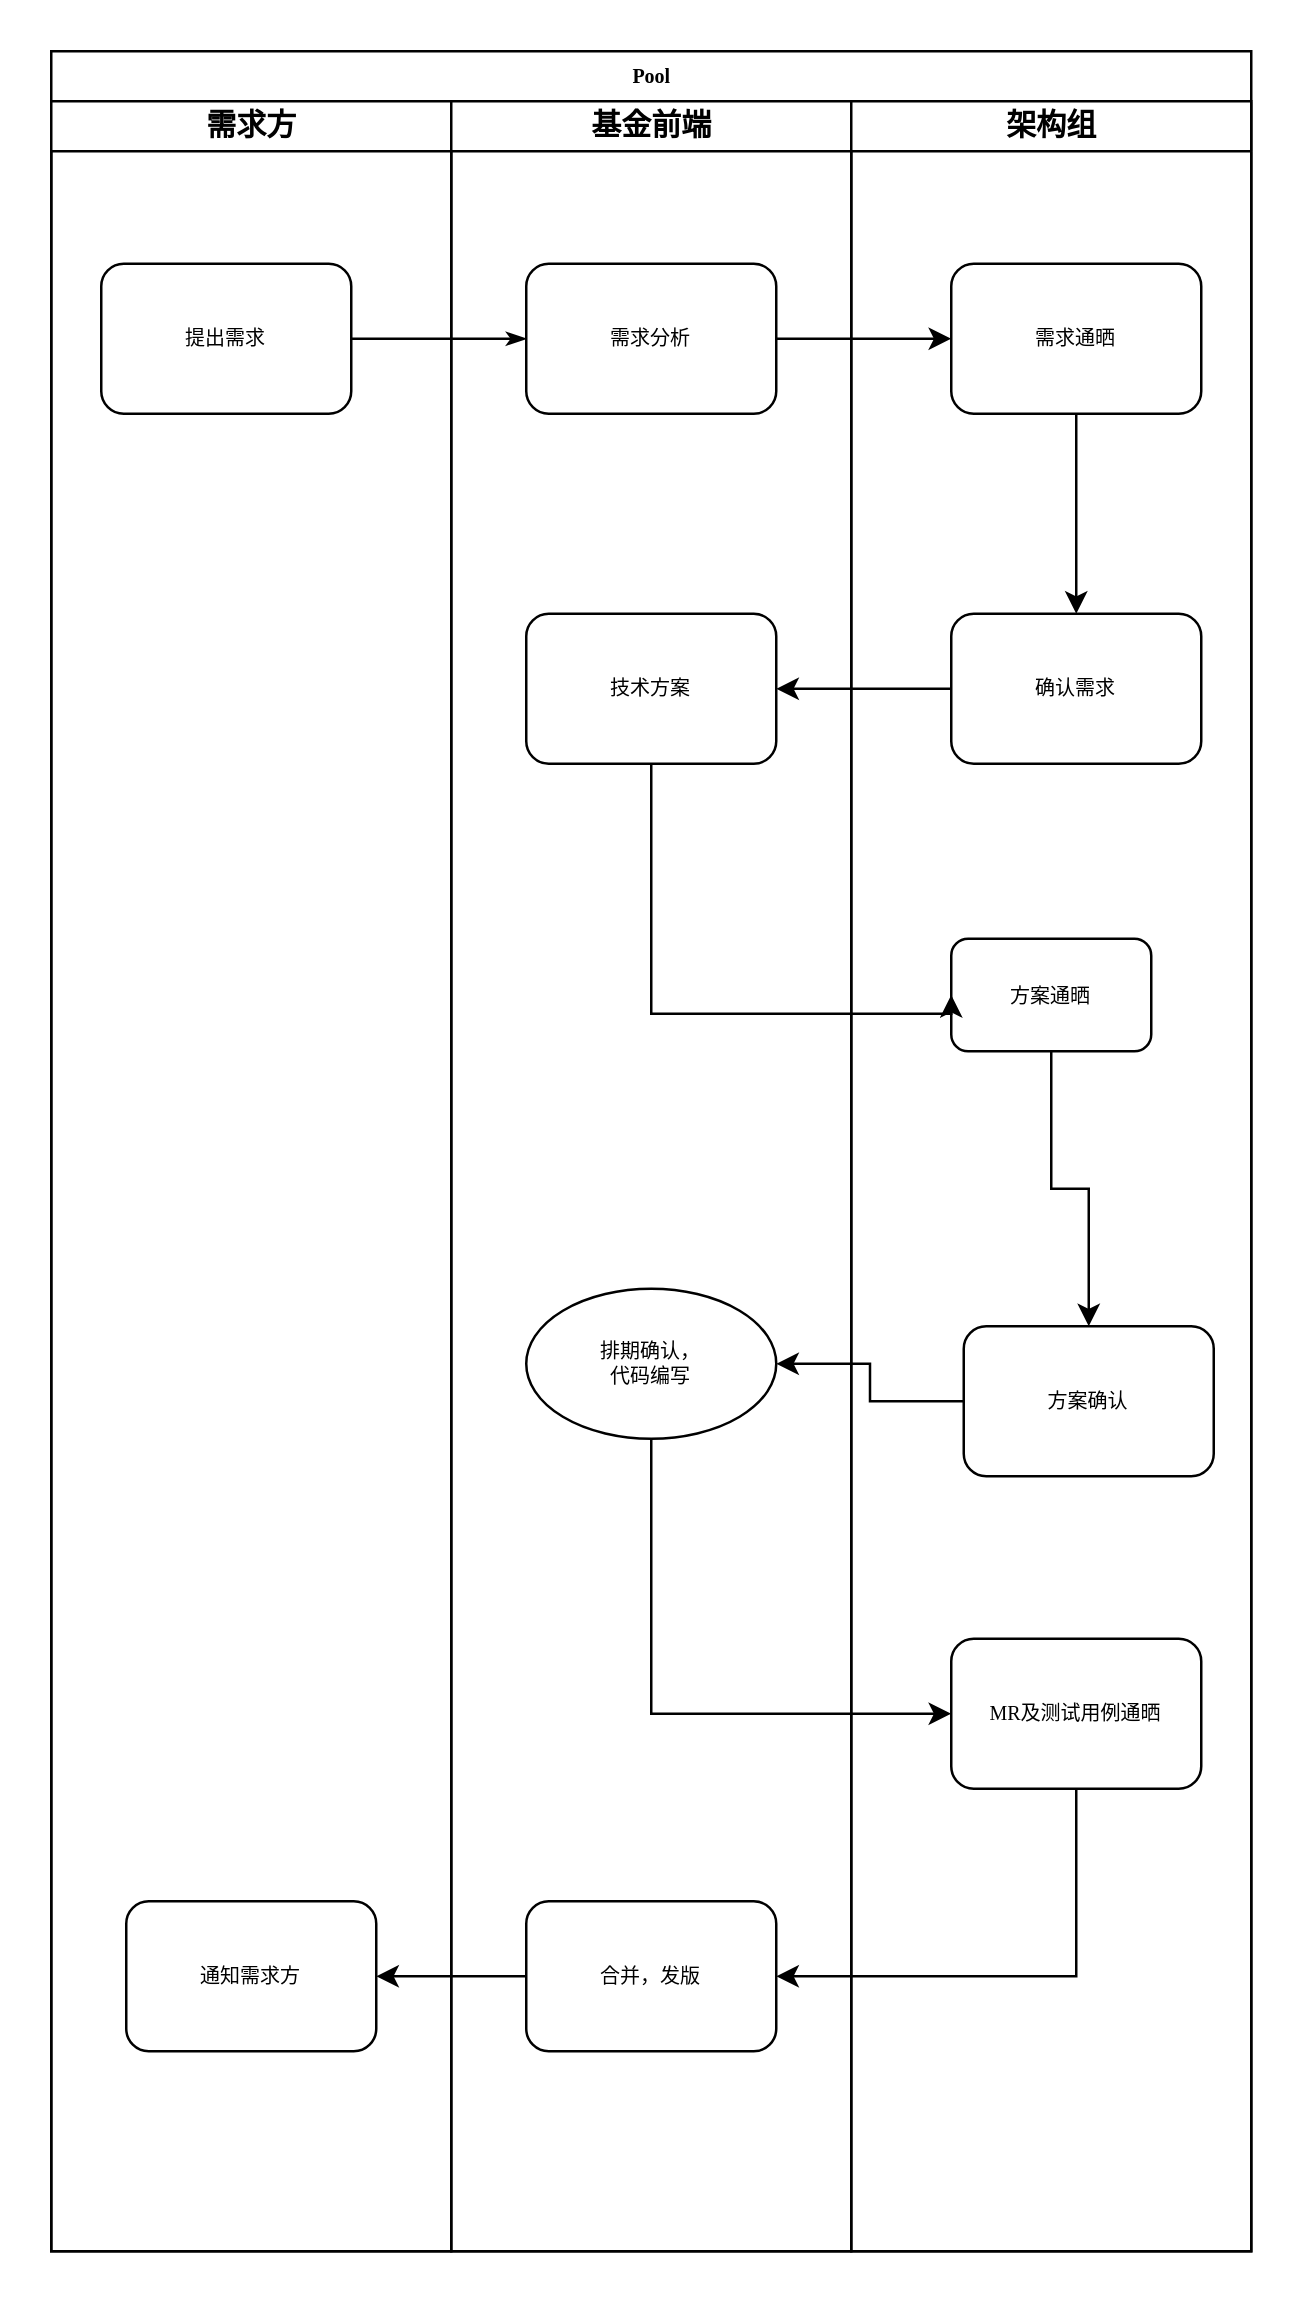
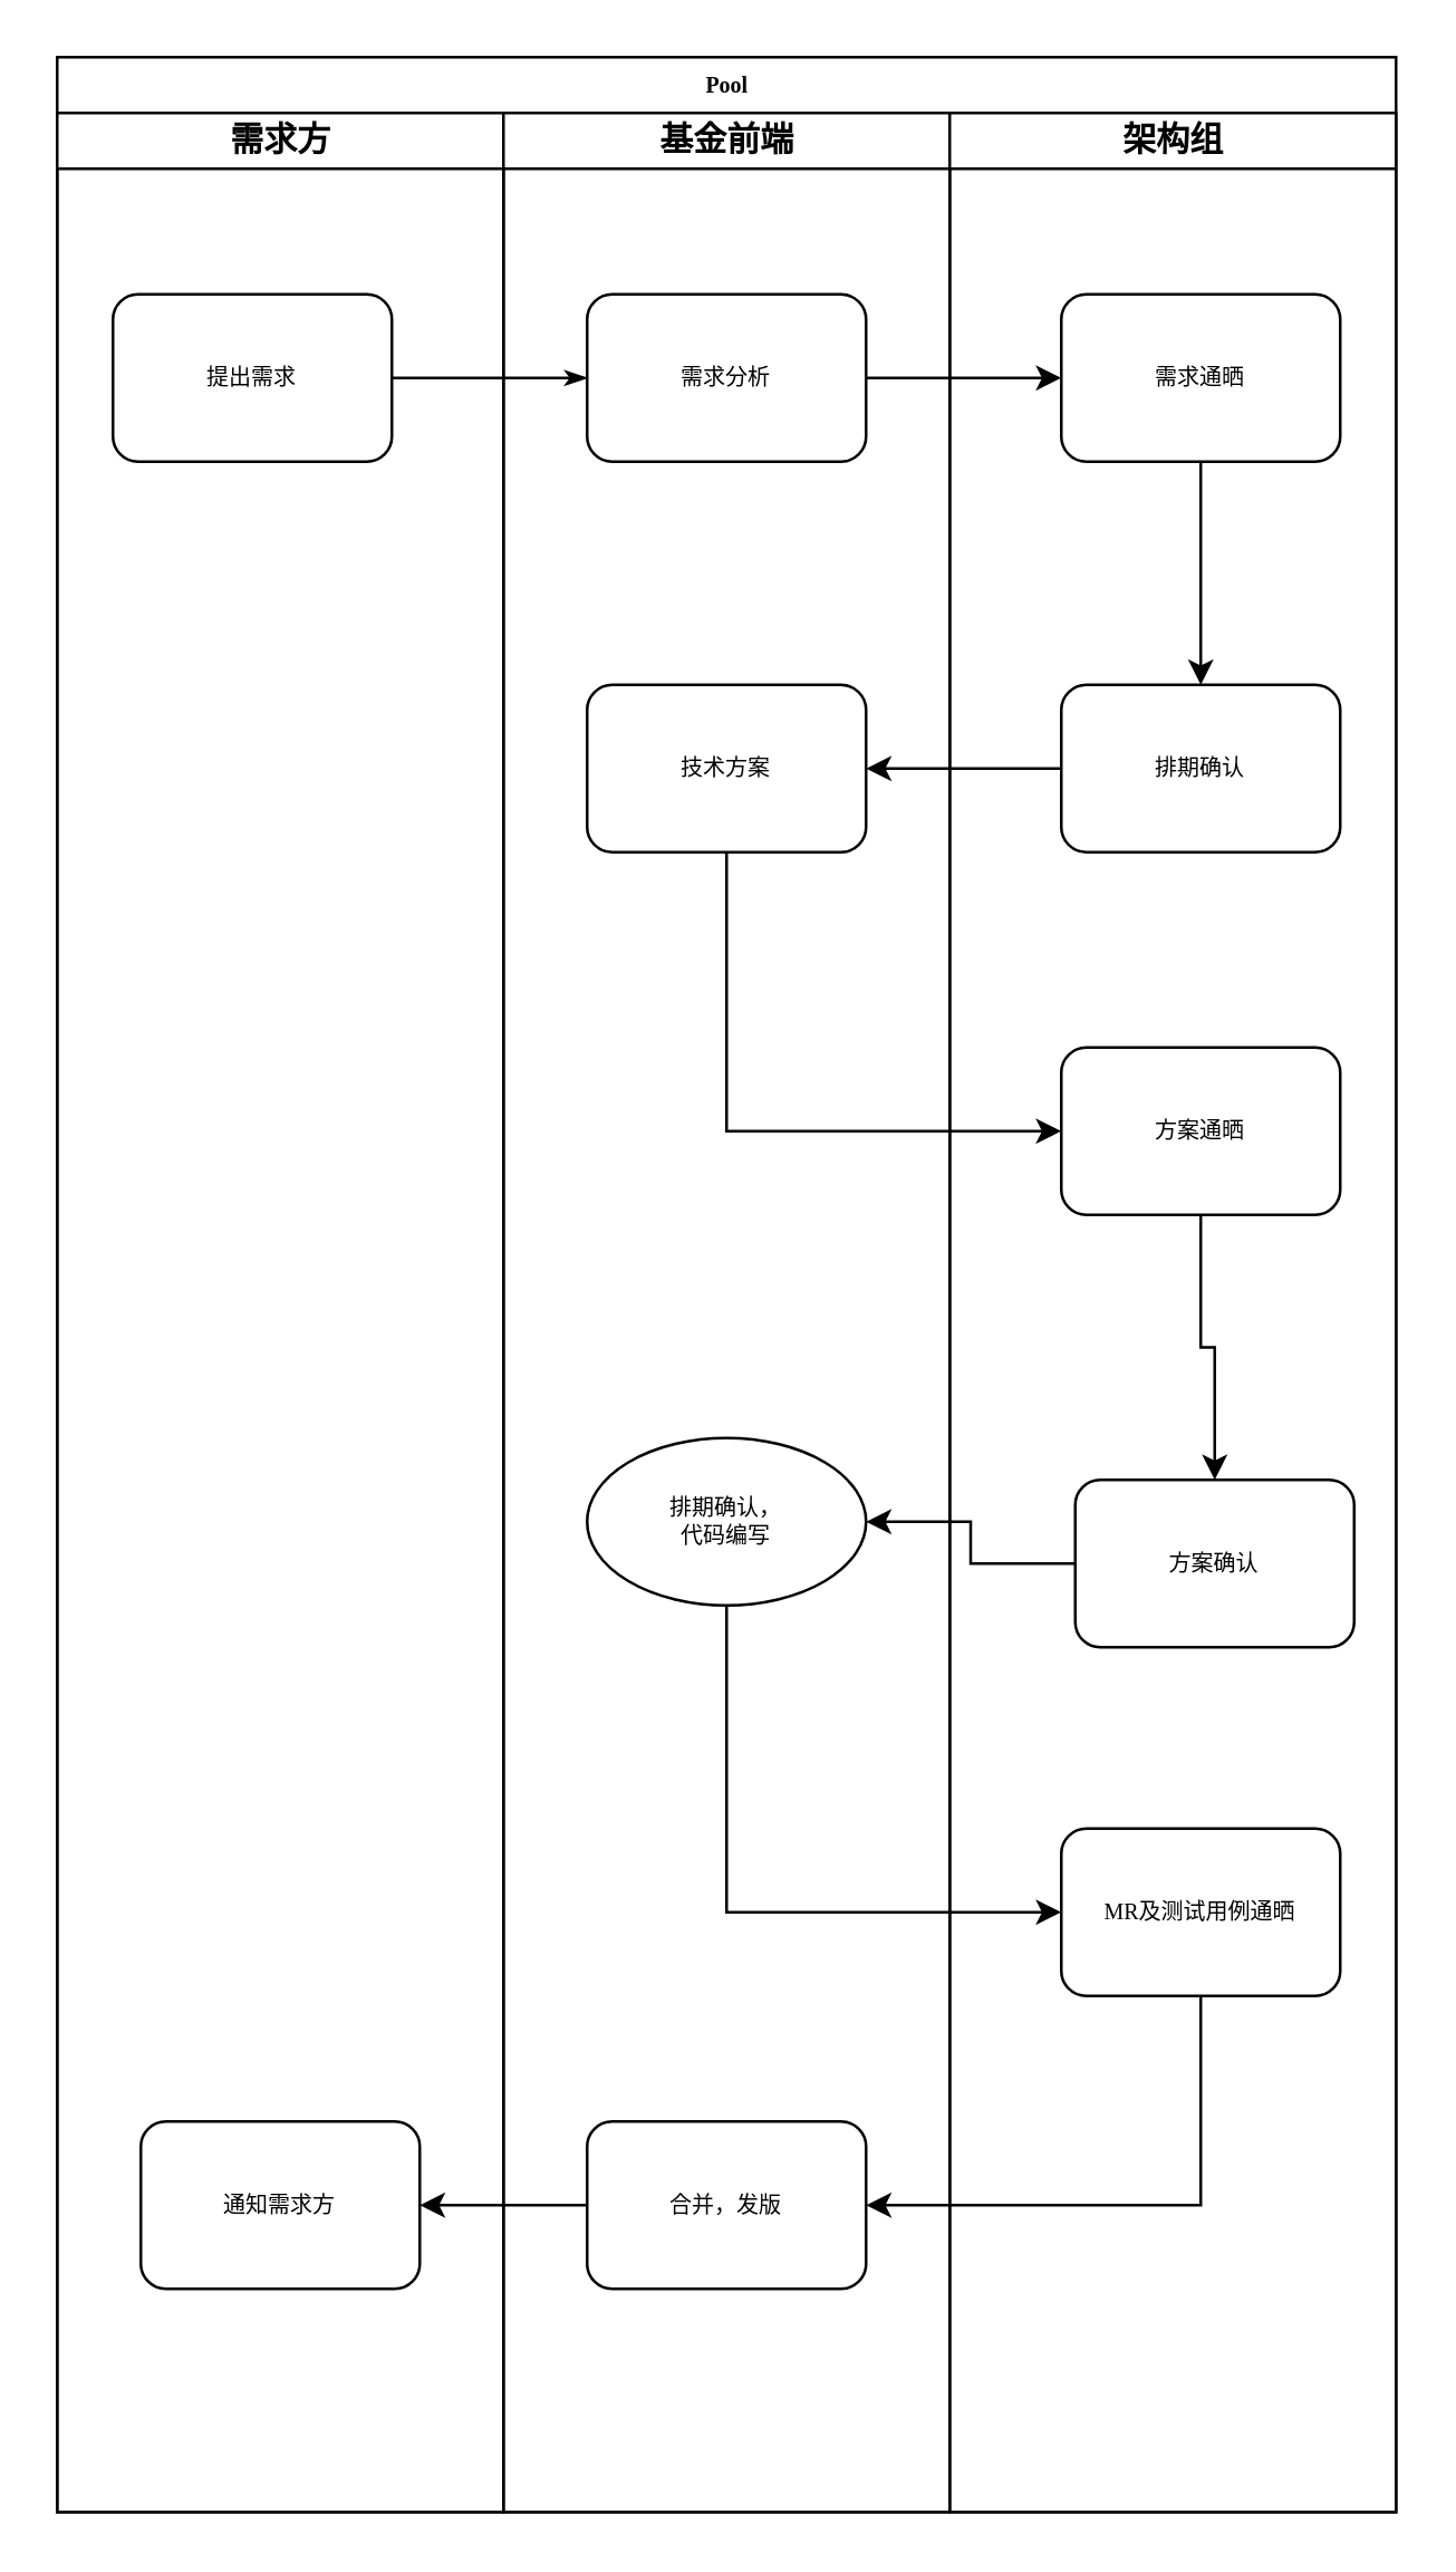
- <mxCell id="14" value="确认需求" style="rounded=1;whiteSpace=wrap;html=1;shadow=0;labelBackgroundColor=none;strokeColor=#000000;strokeWidth=1;fillColor=#ffffff;fontFamily=Verdana;fontSize=8;fontColor=#000000;align=center;" vertex="1" parent="11"><mxGeometry x="40" y="205" width="100" height="60" as="geometry" /></mxCell>
+ <mxCell id="14" value="排期确认" style="rounded=1;whiteSpace=wrap;html=1;shadow=0;labelBackgroundColor=none;strokeColor=#000000;strokeWidth=1;fillColor=#ffffff;fontFamily=Verdana;fontSize=8;fontColor=#000000;align=center;" vertex="1" parent="11"><mxGeometry x="40" y="205" width="100" height="60" as="geometry" /></mxCell>
- <mxCell id="16" value="方案通晒" style="rounded=1;whiteSpace=wrap;html=1;shadow=0;labelBackgroundColor=none;strokeColor=#000000;strokeWidth=1;fillColor=#ffffff;fontFamily=Verdana;fontSize=8;fontColor=#000000;align=center;" vertex="1" parent="11"><mxGeometry x="40" y="335" width="80" height="45" as="geometry" /></mxCell>
+ <mxCell id="16" value="方案通晒" style="rounded=1;whiteSpace=wrap;html=1;shadow=0;labelBackgroundColor=none;strokeColor=#000000;strokeWidth=1;fillColor=#ffffff;fontFamily=Verdana;fontSize=8;fontColor=#000000;align=center;" vertex="1" parent="11"><mxGeometry x="40" y="335" width="100" height="60" as="geometry" /></mxCell>
